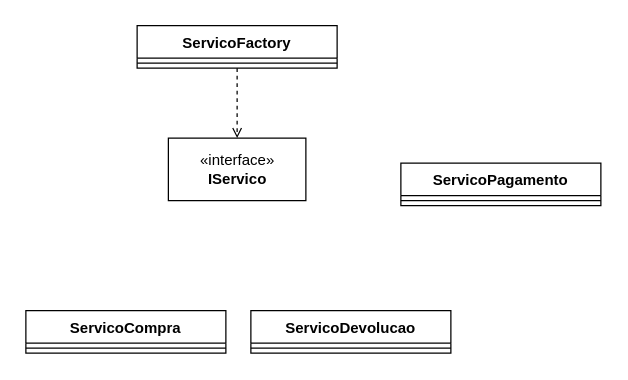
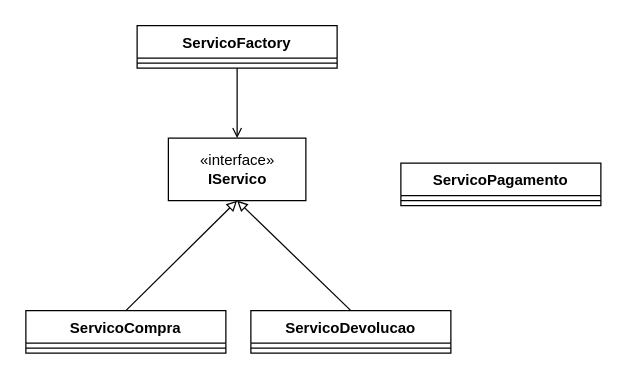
- <mxCell id="3" style="edgeStyle=none;rounded=0;orthogonalLoop=1;jettySize=auto;html=1;exitX=0.5;exitY=1;exitDx=0;exitDy=0;entryX=0.5;entryY=0;entryDx=0;entryDy=0;endArrow=open;endFill=0;dashed=1;" edge="1" parent="1" source="4" target="2"><mxGeometry relative="1" as="geometry" /></mxCell>
+ <mxCell id="3" style="edgeStyle=none;rounded=0;orthogonalLoop=1;jettySize=auto;html=1;exitX=0.5;exitY=1;exitDx=0;exitDy=0;entryX=0.5;entryY=0;entryDx=0;entryDy=0;endArrow=open;endFill=0;dashed=0;" edge="1" parent="1" source="4" target="2"><mxGeometry relative="1" as="geometry" /></mxCell>
+ <mxCell id="9" style="rounded=0;orthogonalLoop=1;jettySize=auto;html=1;exitX=0.5;exitY=0;exitDx=0;exitDy=0;entryX=0.5;entryY=1;entryDx=0;entryDy=0;endArrow=block;endFill=0;" edge="1" parent="1" source="10" target="2"><mxGeometry relative="1" as="geometry" /></mxCell>
+ <mxCell id="6" style="edgeStyle=none;rounded=0;orthogonalLoop=1;jettySize=auto;html=1;exitX=0.5;exitY=0;exitDx=0;exitDy=0;entryX=0.5;entryY=1;entryDx=0;entryDy=0;endArrow=block;endFill=0;" edge="1" parent="1" source="7" target="2"><mxGeometry relative="1" as="geometry" /></mxCell>
